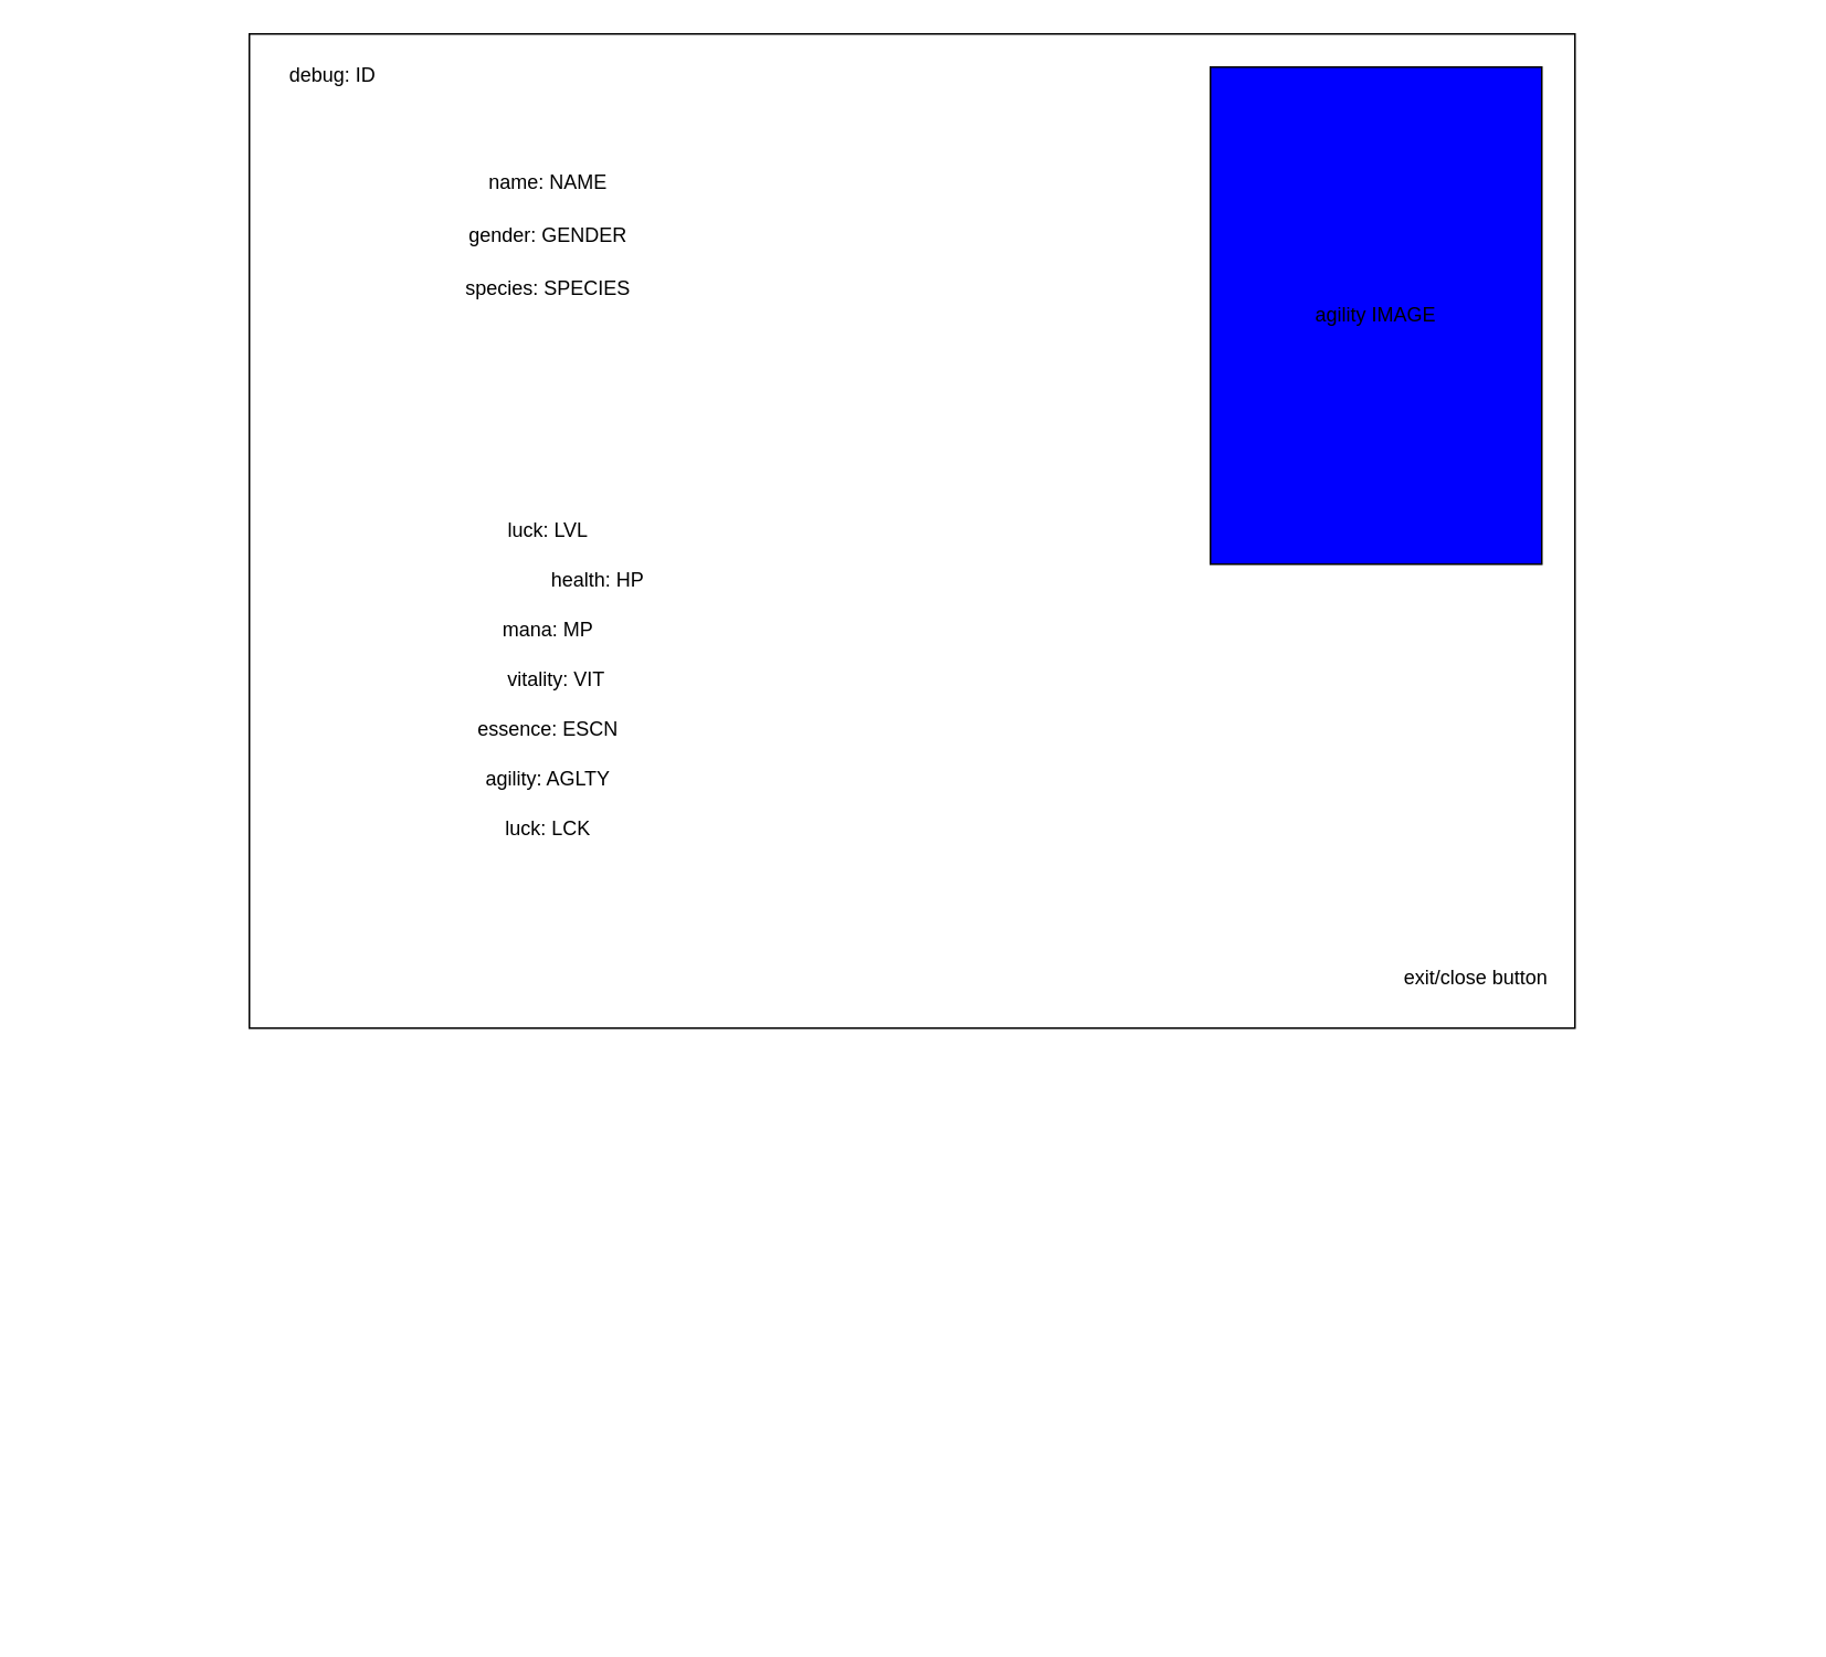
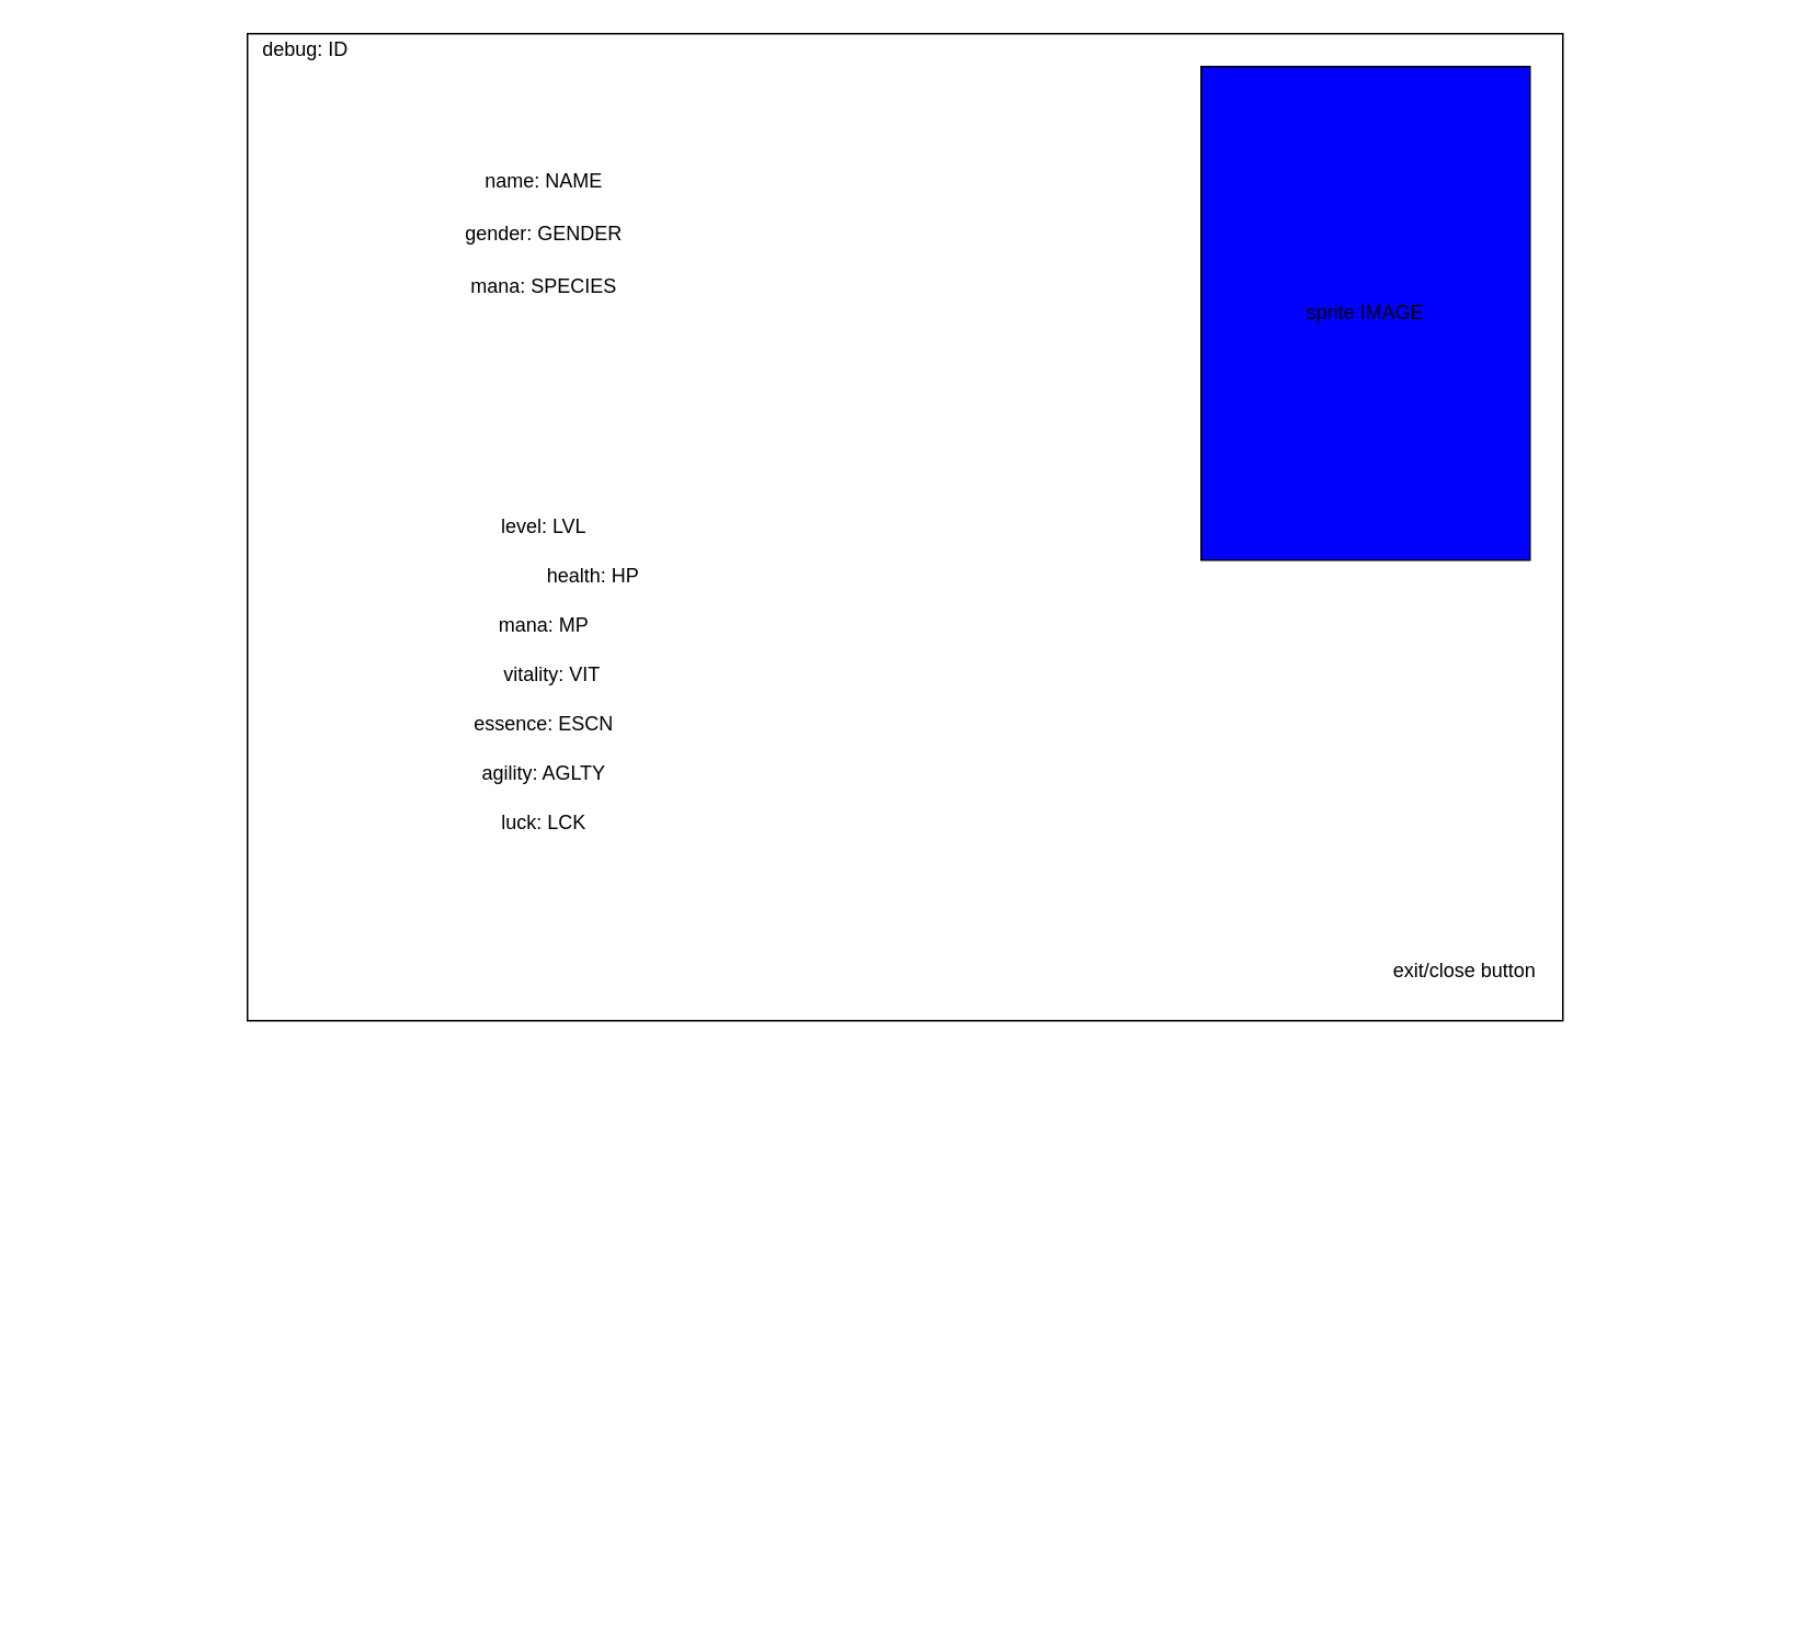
- <mxCell id="14" value="debug: ID" style="text;html=1;resizable=0;autosize=1;align=center;verticalAlign=middle;points=[];fillColor=none;strokeColor=none;rounded=0;" parent="1" vertex="1"><mxGeometry x="165" y="35" width="70" height="20" as="geometry" /></mxCell>
+ <mxCell id="14" value="debug: ID" style="text;html=1;resizable=0;autosize=1;align=center;verticalAlign=middle;points=[];fillColor=none;strokeColor=none;rounded=0;" parent="1" vertex="1"><mxGeometry width="70" height="20" as="geometry" x="150" y="20" /></mxCell>
- <mxCell id="6" value="species: SPECIES" style="text;html=1;resizable=0;autosize=1;align=center;verticalAlign=middle;points=[];fillColor=none;strokeColor=none;rounded=0;" parent="1" vertex="1"><mxGeometry x="275" y="164" width="110" height="20" as="geometry" /></mxCell>
+ <mxCell id="6" value="mana: SPECIES" style="text;html=1;resizable=0;autosize=1;align=center;verticalAlign=middle;points=[];fillColor=none;strokeColor=none;rounded=0;" parent="1" vertex="1"><mxGeometry x="275" y="164" width="110" height="20" as="geometry" /></mxCell>
- <mxCell id="3" value="&lt;span style=&quot;font-weight: 400&quot;&gt;agility IMAGE&lt;/span&gt;" style="whiteSpace=wrap;html=1;fillColor=blue;fontStyle=1" parent="1" vertex="1"><mxGeometry x="730" y="40" width="200" height="300" as="geometry" /></mxCell>
+ <mxCell id="3" value="&lt;span style=&quot;font-weight: 400&quot;&gt;sprite IMAGE&lt;/span&gt;" style="whiteSpace=wrap;html=1;fillColor=blue;fontStyle=1" parent="1" vertex="1"><mxGeometry x="730" y="40" width="200" height="300" as="geometry" /></mxCell>
- <mxCell id="7" value="luck: LVL" style="text;html=1;resizable=0;autosize=1;align=center;verticalAlign=middle;points=[];fillColor=none;strokeColor=none;rounded=0;" parent="1" vertex="1"><mxGeometry x="295" y="310" width="70" height="20" as="geometry" /></mxCell>
+ <mxCell id="7" value="level: LVL" style="text;html=1;resizable=0;autosize=1;align=center;verticalAlign=middle;points=[];fillColor=none;strokeColor=none;rounded=0;" parent="1" vertex="1"><mxGeometry x="295" y="310" width="70" height="20" as="geometry" /></mxCell>
